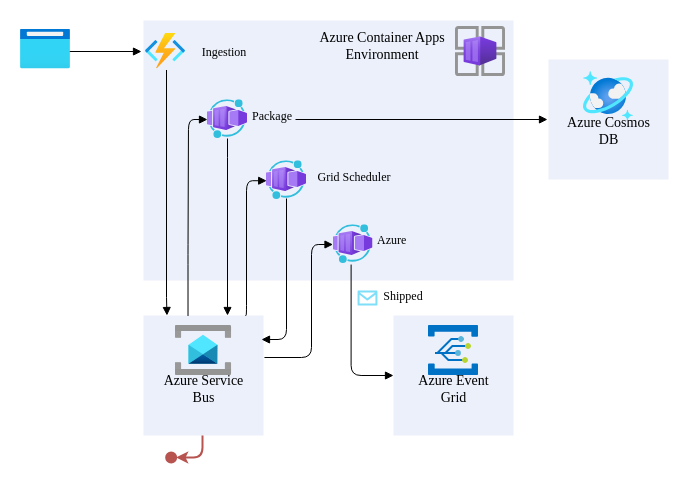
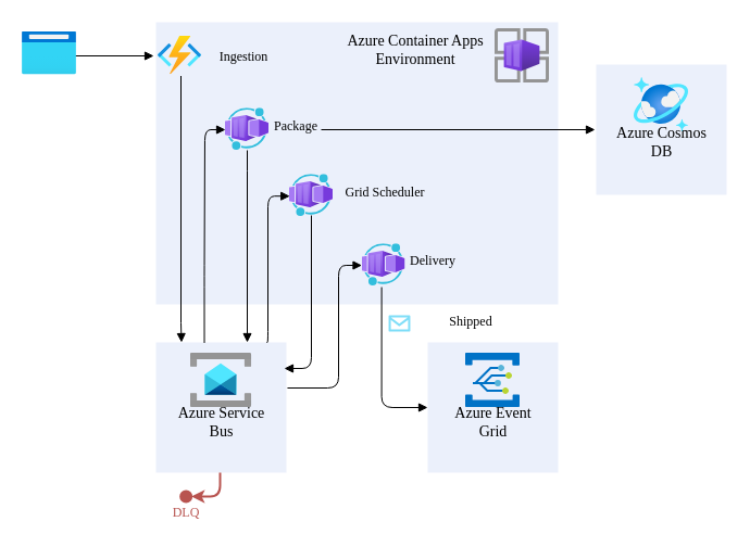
- <mxCell id="40" value="Azure" style="text;html=1;strokeColor=none;fillColor=none;align=left;verticalAlign=middle;whiteSpace=wrap;rounded=0;fontColor=#000000;fontFamily=Azure;fontSource=https%3A%2F%2Fc.s-microsoft.com%2Fstatic%2Ffonts%2Fsegoe-ui%2Fwest-european%2Fnormal%2Flatest.woff2;fontSize=12;" parent="39" vertex="1"><mxGeometry x="46" y="16" width="100" height="20" as="geometry" /></mxCell>
+ <mxCell id="40" value="Delivery" style="text;html=1;strokeColor=none;fillColor=none;align=left;verticalAlign=middle;whiteSpace=wrap;rounded=0;fontColor=#000000;fontFamily=Azure;fontSource=https%3A%2F%2Fc.s-microsoft.com%2Fstatic%2Ffonts%2Fsegoe-ui%2Fwest-european%2Fnormal%2Flatest.woff2;fontSize=12;" parent="39" vertex="1"><mxGeometry x="46" y="16" width="100" height="20" as="geometry" /></mxCell>
- <mxCell id="28" value="Shipped" style="text;html=1;strokeColor=none;fillColor=none;align=center;verticalAlign=middle;whiteSpace=wrap;rounded=0;fontColor=#000000;fontFamily=Azure;fontSource=https%3A%2F%2Fc.s-microsoft.com%2Fstatic%2Ffonts%2Fsegoe-ui%2Fwest-european%2Fnormal%2Flatest.woff2;fontSize=12;" vertex="1" parent="1"><mxGeometry x="383" y="286" width="40" height="20" as="geometry" /></mxCell>
+ <mxCell id="28" value="Shipped" style="text;html=1;strokeColor=none;fillColor=none;align=center;verticalAlign=middle;whiteSpace=wrap;rounded=0;fontColor=#000000;fontFamily=Azure;fontSource=https%3A%2F%2Fc.s-microsoft.com%2Fstatic%2Ffonts%2Fsegoe-ui%2Fwest-european%2Fnormal%2Flatest.woff2;fontSize=12;" vertex="1" parent="1"><mxGeometry x="413" y="286" width="40" height="20" as="geometry" /></mxCell>
+ <mxCell id="32" value="DLQ" style="text;html=1;align=center;verticalAlign=middle;whiteSpace=wrap;rounded=0;fontColor=#B85450;fontFamily=Azure;fontSource=https%3A%2F%2Fc.s-microsoft.com%2Fstatic%2Ffonts%2Fsegoe-ui%2Fwest-european%2Fnormal%2Flatest.woff2;" parent="1" vertex="1"><mxGeometry x="154.66" y="462" width="32" height="20" as="geometry" /></mxCell>
